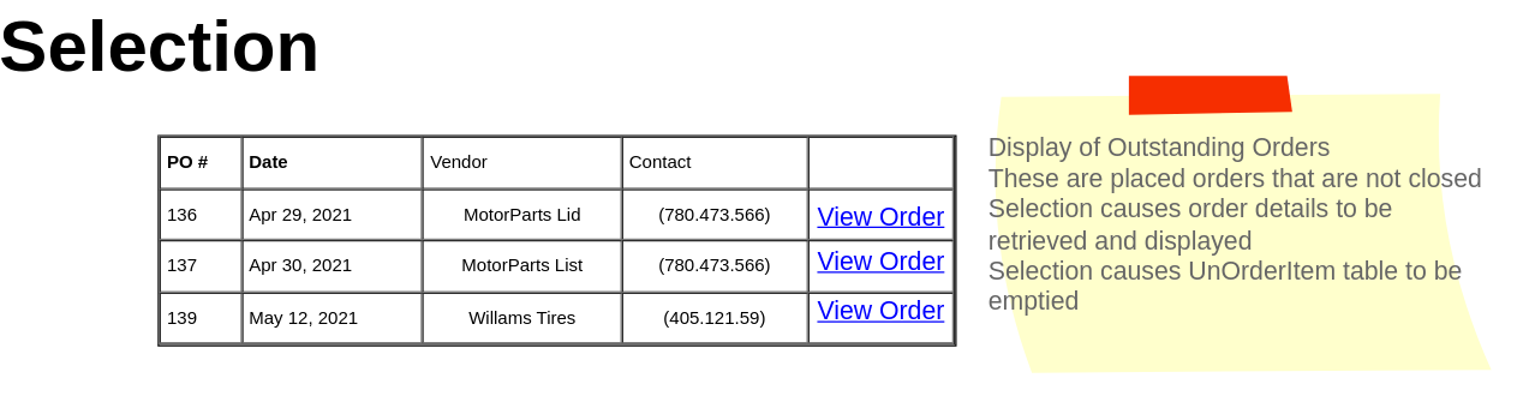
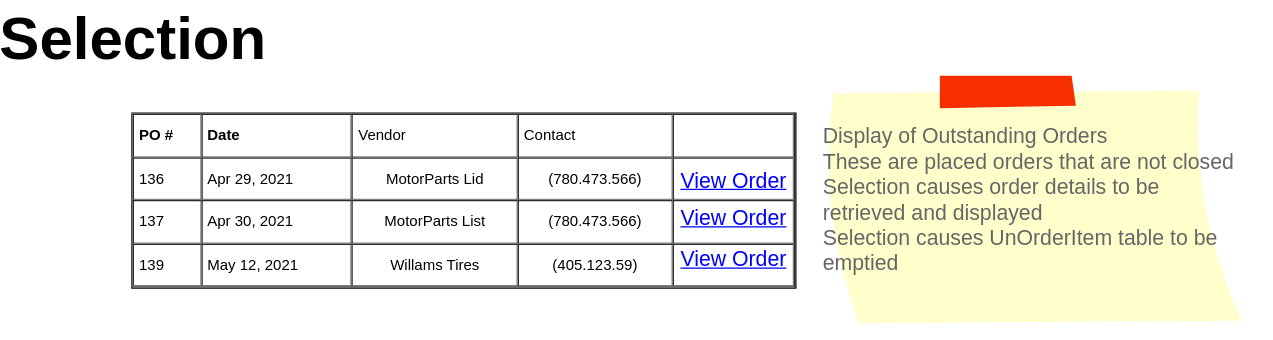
- <mxCell id="3" value="&lt;table cellpadding=&quot;4&quot; cellspacing=&quot;0&quot; border=&quot;1&quot; style=&quot;font-size: 1em ; width: 100% ; height: 100%&quot;&gt;&lt;tbody&gt;&lt;tr&gt;&lt;th&gt;PO #&lt;/th&gt;&lt;th&gt;Date&lt;/th&gt;&lt;td&gt;Vendor&lt;/td&gt;&lt;td&gt;Contact&lt;/td&gt;&lt;td&gt;&amp;nbsp; &amp;nbsp; &amp;nbsp; &amp;nbsp; &amp;nbsp; &amp;nbsp; &amp;nbsp; &amp;nbsp; &amp;nbsp;&lt;/td&gt;&lt;/tr&gt;&lt;tr&gt;&lt;td&gt;136&lt;/td&gt;&lt;td&gt;Apr 29, 2021&lt;/td&gt;&lt;td style=&quot;text-align: center&quot;&gt;MotorParts Lid&lt;/td&gt;&lt;td style=&quot;text-align: center&quot;&gt;(780.473.566)&lt;/td&gt;&lt;td&gt;&lt;br&gt;&lt;/td&gt;&lt;/tr&gt;&lt;tr&gt;&lt;td&gt;137&lt;/td&gt;&lt;td&gt;Apr 30, 2021&lt;/td&gt;&lt;td style=&quot;text-align: center&quot;&gt;MotorParts List&lt;/td&gt;&lt;td style=&quot;text-align: center&quot;&gt;(780.473.566)&lt;/td&gt;&lt;td&gt;&lt;br&gt;&lt;/td&gt;&lt;/tr&gt;&lt;tr&gt;&lt;td&gt;139&lt;/td&gt;&lt;td&gt;May 12, 2021&lt;/td&gt;&lt;td style=&quot;text-align: center&quot;&gt;Willams Tires&lt;/td&gt;&lt;td style=&quot;text-align: center&quot;&gt;(405.121.59)&lt;/td&gt;&lt;td&gt;&lt;br&gt;&lt;/td&gt;&lt;/tr&gt;&lt;/tbody&gt;&lt;/table&gt; " style="verticalAlign=top;align=left;overflow=fill;fontSize=12;fontFamily=Helvetica;html=1;fillColor=none;" parent="1" vertex="1"><mxGeometry x="38.79" y="90" width="531.21" height="140" as="geometry" /></mxCell>
+ <mxCell id="3" value="&lt;table cellpadding=&quot;4&quot; cellspacing=&quot;0&quot; border=&quot;1&quot; style=&quot;font-size: 1em ; width: 100% ; height: 100%&quot;&gt;&lt;tbody&gt;&lt;tr&gt;&lt;th&gt;PO #&lt;/th&gt;&lt;th&gt;Date&lt;/th&gt;&lt;td&gt;Vendor&lt;/td&gt;&lt;td&gt;Contact&lt;/td&gt;&lt;td&gt;&amp;nbsp; &amp;nbsp; &amp;nbsp; &amp;nbsp; &amp;nbsp; &amp;nbsp; &amp;nbsp; &amp;nbsp; &amp;nbsp;&lt;/td&gt;&lt;/tr&gt;&lt;tr&gt;&lt;td&gt;136&lt;/td&gt;&lt;td&gt;Apr 29, 2021&lt;/td&gt;&lt;td style=&quot;text-align: center&quot;&gt;MotorParts Lid&lt;/td&gt;&lt;td style=&quot;text-align: center&quot;&gt;(780.473.566)&lt;/td&gt;&lt;td&gt;&lt;br&gt;&lt;/td&gt;&lt;/tr&gt;&lt;tr&gt;&lt;td&gt;137&lt;/td&gt;&lt;td&gt;Apr 30, 2021&lt;/td&gt;&lt;td style=&quot;text-align: center&quot;&gt;MotorParts List&lt;/td&gt;&lt;td style=&quot;text-align: center&quot;&gt;(780.473.566)&lt;/td&gt;&lt;td&gt;&lt;br&gt;&lt;/td&gt;&lt;/tr&gt;&lt;tr&gt;&lt;td&gt;139&lt;/td&gt;&lt;td&gt;May 12, 2021&lt;/td&gt;&lt;td style=&quot;text-align: center&quot;&gt;Willams Tires&lt;/td&gt;&lt;td style=&quot;text-align: center&quot;&gt;(405.123.59)&lt;/td&gt;&lt;td&gt;&lt;br&gt;&lt;/td&gt;&lt;/tr&gt;&lt;/tbody&gt;&lt;/table&gt; " style="verticalAlign=top;align=left;overflow=fill;fontSize=12;fontFamily=Helvetica;html=1;fillColor=none;" parent="1" vertex="1"><mxGeometry x="38.79" y="90" width="531.21" height="140" as="geometry" /></mxCell>
- <mxCell id="4" value="Display of Outstanding Orders&lt;br&gt;These are placed orders that are not closed&lt;br&gt;Selection causes order details to be retrieved and displayed&lt;br&gt;Selection causes UnOrderItem table to be emptied" style="strokeWidth=1;shadow=0;dashed=0;align=left;html=1;shape=mxgraph.mockup.text.stickyNote2;fontColor=#666666;mainText=;fontSize=17;whiteSpace=wrap;fillColor=#ffffcc;strokeColor=#F62E00;" vertex="1" parent="1"><mxGeometry x="590" y="50" width="340" height="200" as="geometry" /></mxCell>
+ <mxCell id="4" value="Display of Outstanding Orders&lt;br&gt;These are placed orders that are not closed&lt;br&gt;Selection causes order details to be retrieved and displayed&lt;br&gt;Selection causes UnOrderItem table to be emptied" style="strokeWidth=1;shadow=0;dashed=0;align=left;html=1;shape=mxgraph.mockup.text.stickyNote2;fontColor=#666666;mainText=;fontSize=17;whiteSpace=wrap;fillColor=#ffffcc;strokeColor=#F62E00;" vertex="1" parent="1"><mxGeometry x="590" y="60" width="340" height="200" as="geometry" /></mxCell>
